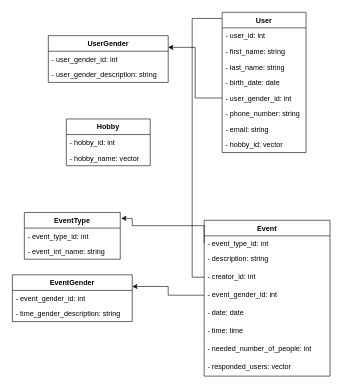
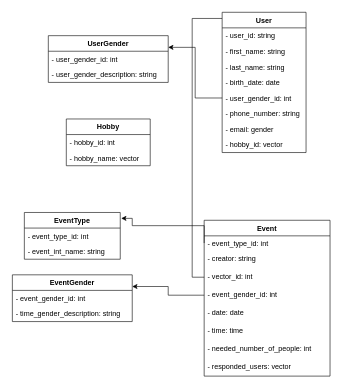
- <mxCell id="3" value="- user_id: int" style="text;strokeColor=none;fillColor=none;align=left;verticalAlign=top;spacingLeft=4;spacingRight=4;overflow=hidden;rotatable=0;points=[[0,0.5],[1,0.5]];portConstraint=eastwest;" vertex="1" parent="2"><mxGeometry y="26" width="140" height="26" as="geometry" /></mxCell>
+ <mxCell id="3" value="- user_id: string" style="text;strokeColor=none;fillColor=none;align=left;verticalAlign=top;spacingLeft=4;spacingRight=4;overflow=hidden;rotatable=0;points=[[0,0.5],[1,0.5]];portConstraint=eastwest;" vertex="1" parent="2"><mxGeometry y="26" width="140" height="26" as="geometry" /></mxCell>
- <mxCell id="9" value="- email: string" style="text;strokeColor=none;fillColor=none;align=left;verticalAlign=top;spacingLeft=4;spacingRight=4;overflow=hidden;rotatable=0;points=[[0,0.5],[1,0.5]];portConstraint=eastwest;" vertex="1" parent="2"><mxGeometry y="182" width="140" height="26" as="geometry" /></mxCell>
+ <mxCell id="9" value="- email: gender" style="text;strokeColor=none;fillColor=none;align=left;verticalAlign=top;spacingLeft=4;spacingRight=4;overflow=hidden;rotatable=0;points=[[0,0.5],[1,0.5]];portConstraint=eastwest;" vertex="1" parent="2"><mxGeometry y="182" width="140" height="26" as="geometry" /></mxCell>
- <mxCell id="16" value="- description: string&#10;" style="text;strokeColor=none;fillColor=none;align=left;verticalAlign=top;spacingLeft=4;spacingRight=4;overflow=hidden;rotatable=0;points=[[0,0.5],[1,0.5]];portConstraint=eastwest;" vertex="1" parent="14"><mxGeometry y="50" width="210" height="30" as="geometry" /></mxCell>
+ <mxCell id="16" value="- creator: string&#10;" style="text;strokeColor=none;fillColor=none;align=left;verticalAlign=top;spacingLeft=4;spacingRight=4;overflow=hidden;rotatable=0;points=[[0,0.5],[1,0.5]];portConstraint=eastwest;" vertex="1" parent="14"><mxGeometry y="50" width="210" height="30" as="geometry" /></mxCell>
- <mxCell id="17" value="- creator_id: int" style="text;strokeColor=none;fillColor=none;align=left;verticalAlign=top;spacingLeft=4;spacingRight=4;overflow=hidden;rotatable=0;points=[[0,0.5],[1,0.5]];portConstraint=eastwest;" vertex="1" parent="14"><mxGeometry y="80" width="210" height="30" as="geometry" /></mxCell>
+ <mxCell id="17" value="- vector_id: int" style="text;strokeColor=none;fillColor=none;align=left;verticalAlign=top;spacingLeft=4;spacingRight=4;overflow=hidden;rotatable=0;points=[[0,0.5],[1,0.5]];portConstraint=eastwest;" vertex="1" parent="14"><mxGeometry y="80" width="210" height="30" as="geometry" /></mxCell>
